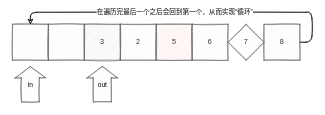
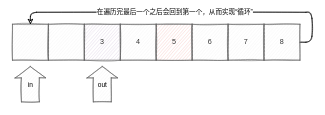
- <mxCell id="8" value="2" style="whiteSpace=wrap;html=1;fillColor=#f5f5f5;strokeColor=#666666;fontColor=#333333;sketch=1;" vertex="1" parent="1"><mxGeometry x="200" y="40" width="60" height="60" as="geometry" /></mxCell>
+ <mxCell id="8" value="4" style="whiteSpace=wrap;html=1;fillColor=#f5f5f5;strokeColor=#666666;fontColor=#333333;sketch=1;" vertex="1" parent="1"><mxGeometry x="200" y="40" width="60" height="60" as="geometry" /></mxCell>
- <mxCell id="12" value="7" style="rhombus;whiteSpace=wrap;html=1;fillColor=#f5f5f5;strokeColor=#666666;fontColor=#333333;sketch=1;" vertex="1" parent="1"><mxGeometry x="380" y="40" width="60" height="60" as="geometry" /></mxCell>
+ <mxCell id="12" value="7" style="whiteSpace=wrap;html=1;fillColor=#f5f5f5;strokeColor=#666666;fontColor=#333333;sketch=1;" vertex="1" parent="1"><mxGeometry x="380" y="40" width="60" height="60" as="geometry" /></mxCell>
